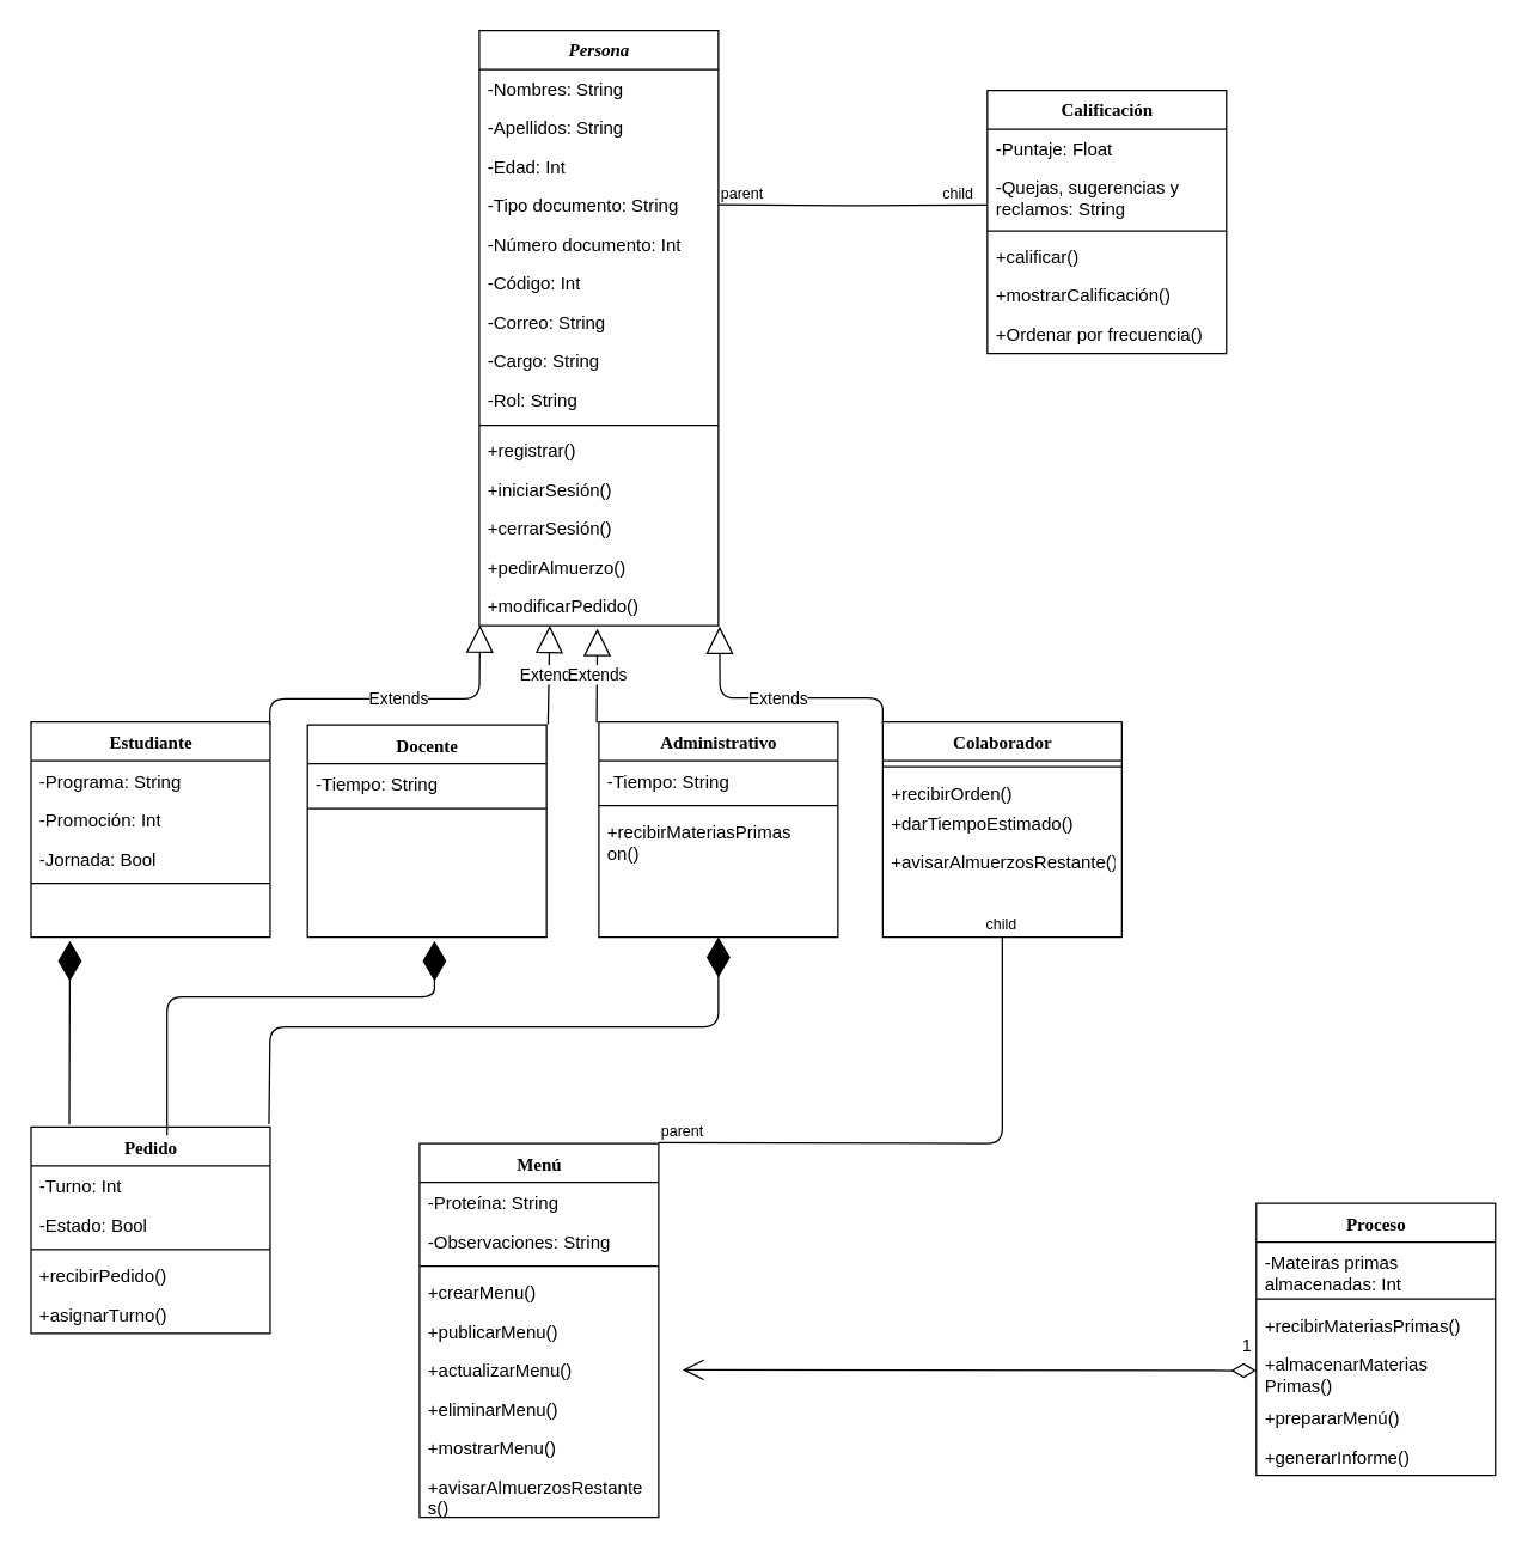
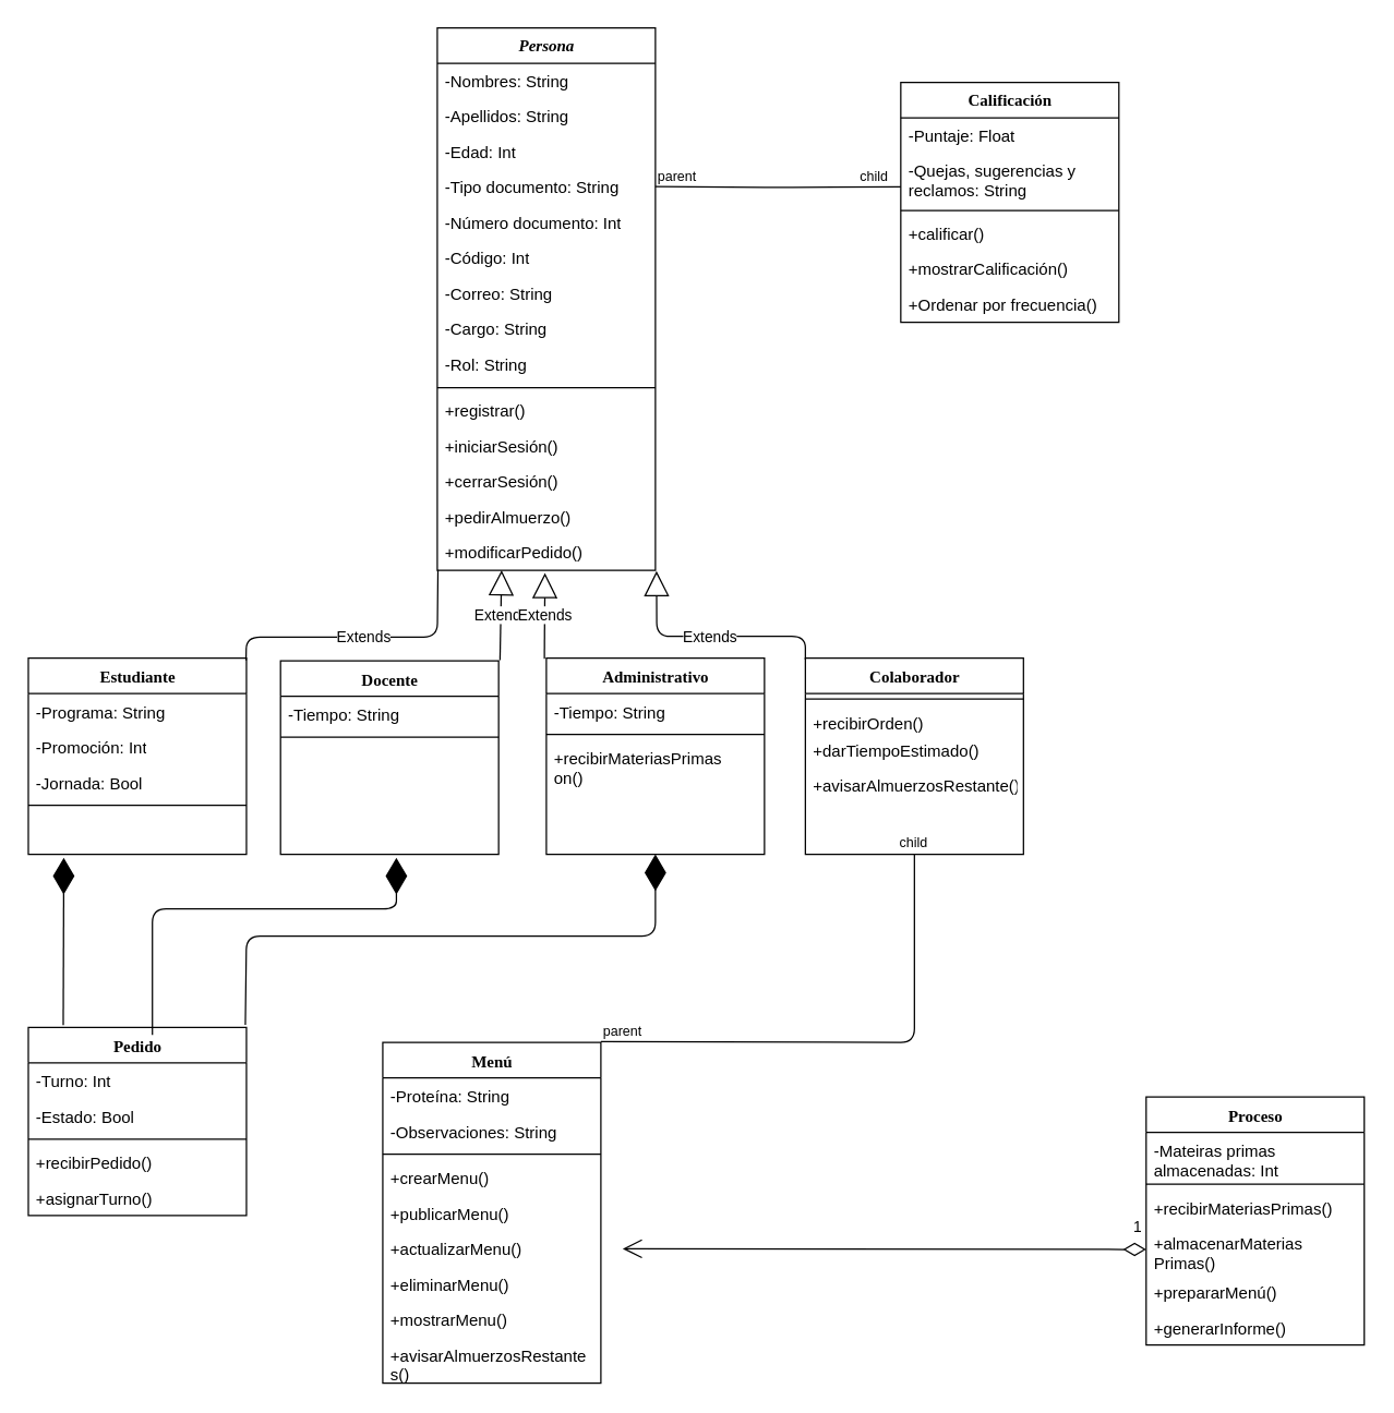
- <mxCell id="58" value="Extends" style="endArrow=block;endSize=16;endFill=0;html=1;entryX=0.003;entryY=0.989;entryDx=0;entryDy=0;entryPerimeter=0;exitX=0.998;exitY=0.012;exitDx=0;exitDy=0;exitPerimeter=0;" edge="1" parent="1" source="29" target="17"><mxGeometry width="160" relative="1" as="geometry"><mxPoint x="189" y="494" as="sourcePoint" /><mxPoint x="360" y="446.5" as="targetPoint" /><Array as="points"><mxPoint x="180" y="467" /><mxPoint x="320" y="467" /></Array></mxGeometry></mxCell>
+ <mxCell id="58" value="Extends" style="endArrow=none;endSize=16;endFill=0;html=1;entryX=0.003;entryY=0.989;entryDx=0;entryDy=0;entryPerimeter=0;exitX=0.998;exitY=0.012;exitDx=0;exitDy=0;exitPerimeter=0;" edge="1" parent="1" source="29" target="17"><mxGeometry width="160" relative="1" as="geometry"><mxPoint x="189" y="494" as="sourcePoint" /><mxPoint x="360" y="446.5" as="targetPoint" /><Array as="points"><mxPoint x="180" y="467" /><mxPoint x="320" y="467" /></Array></mxGeometry></mxCell>
